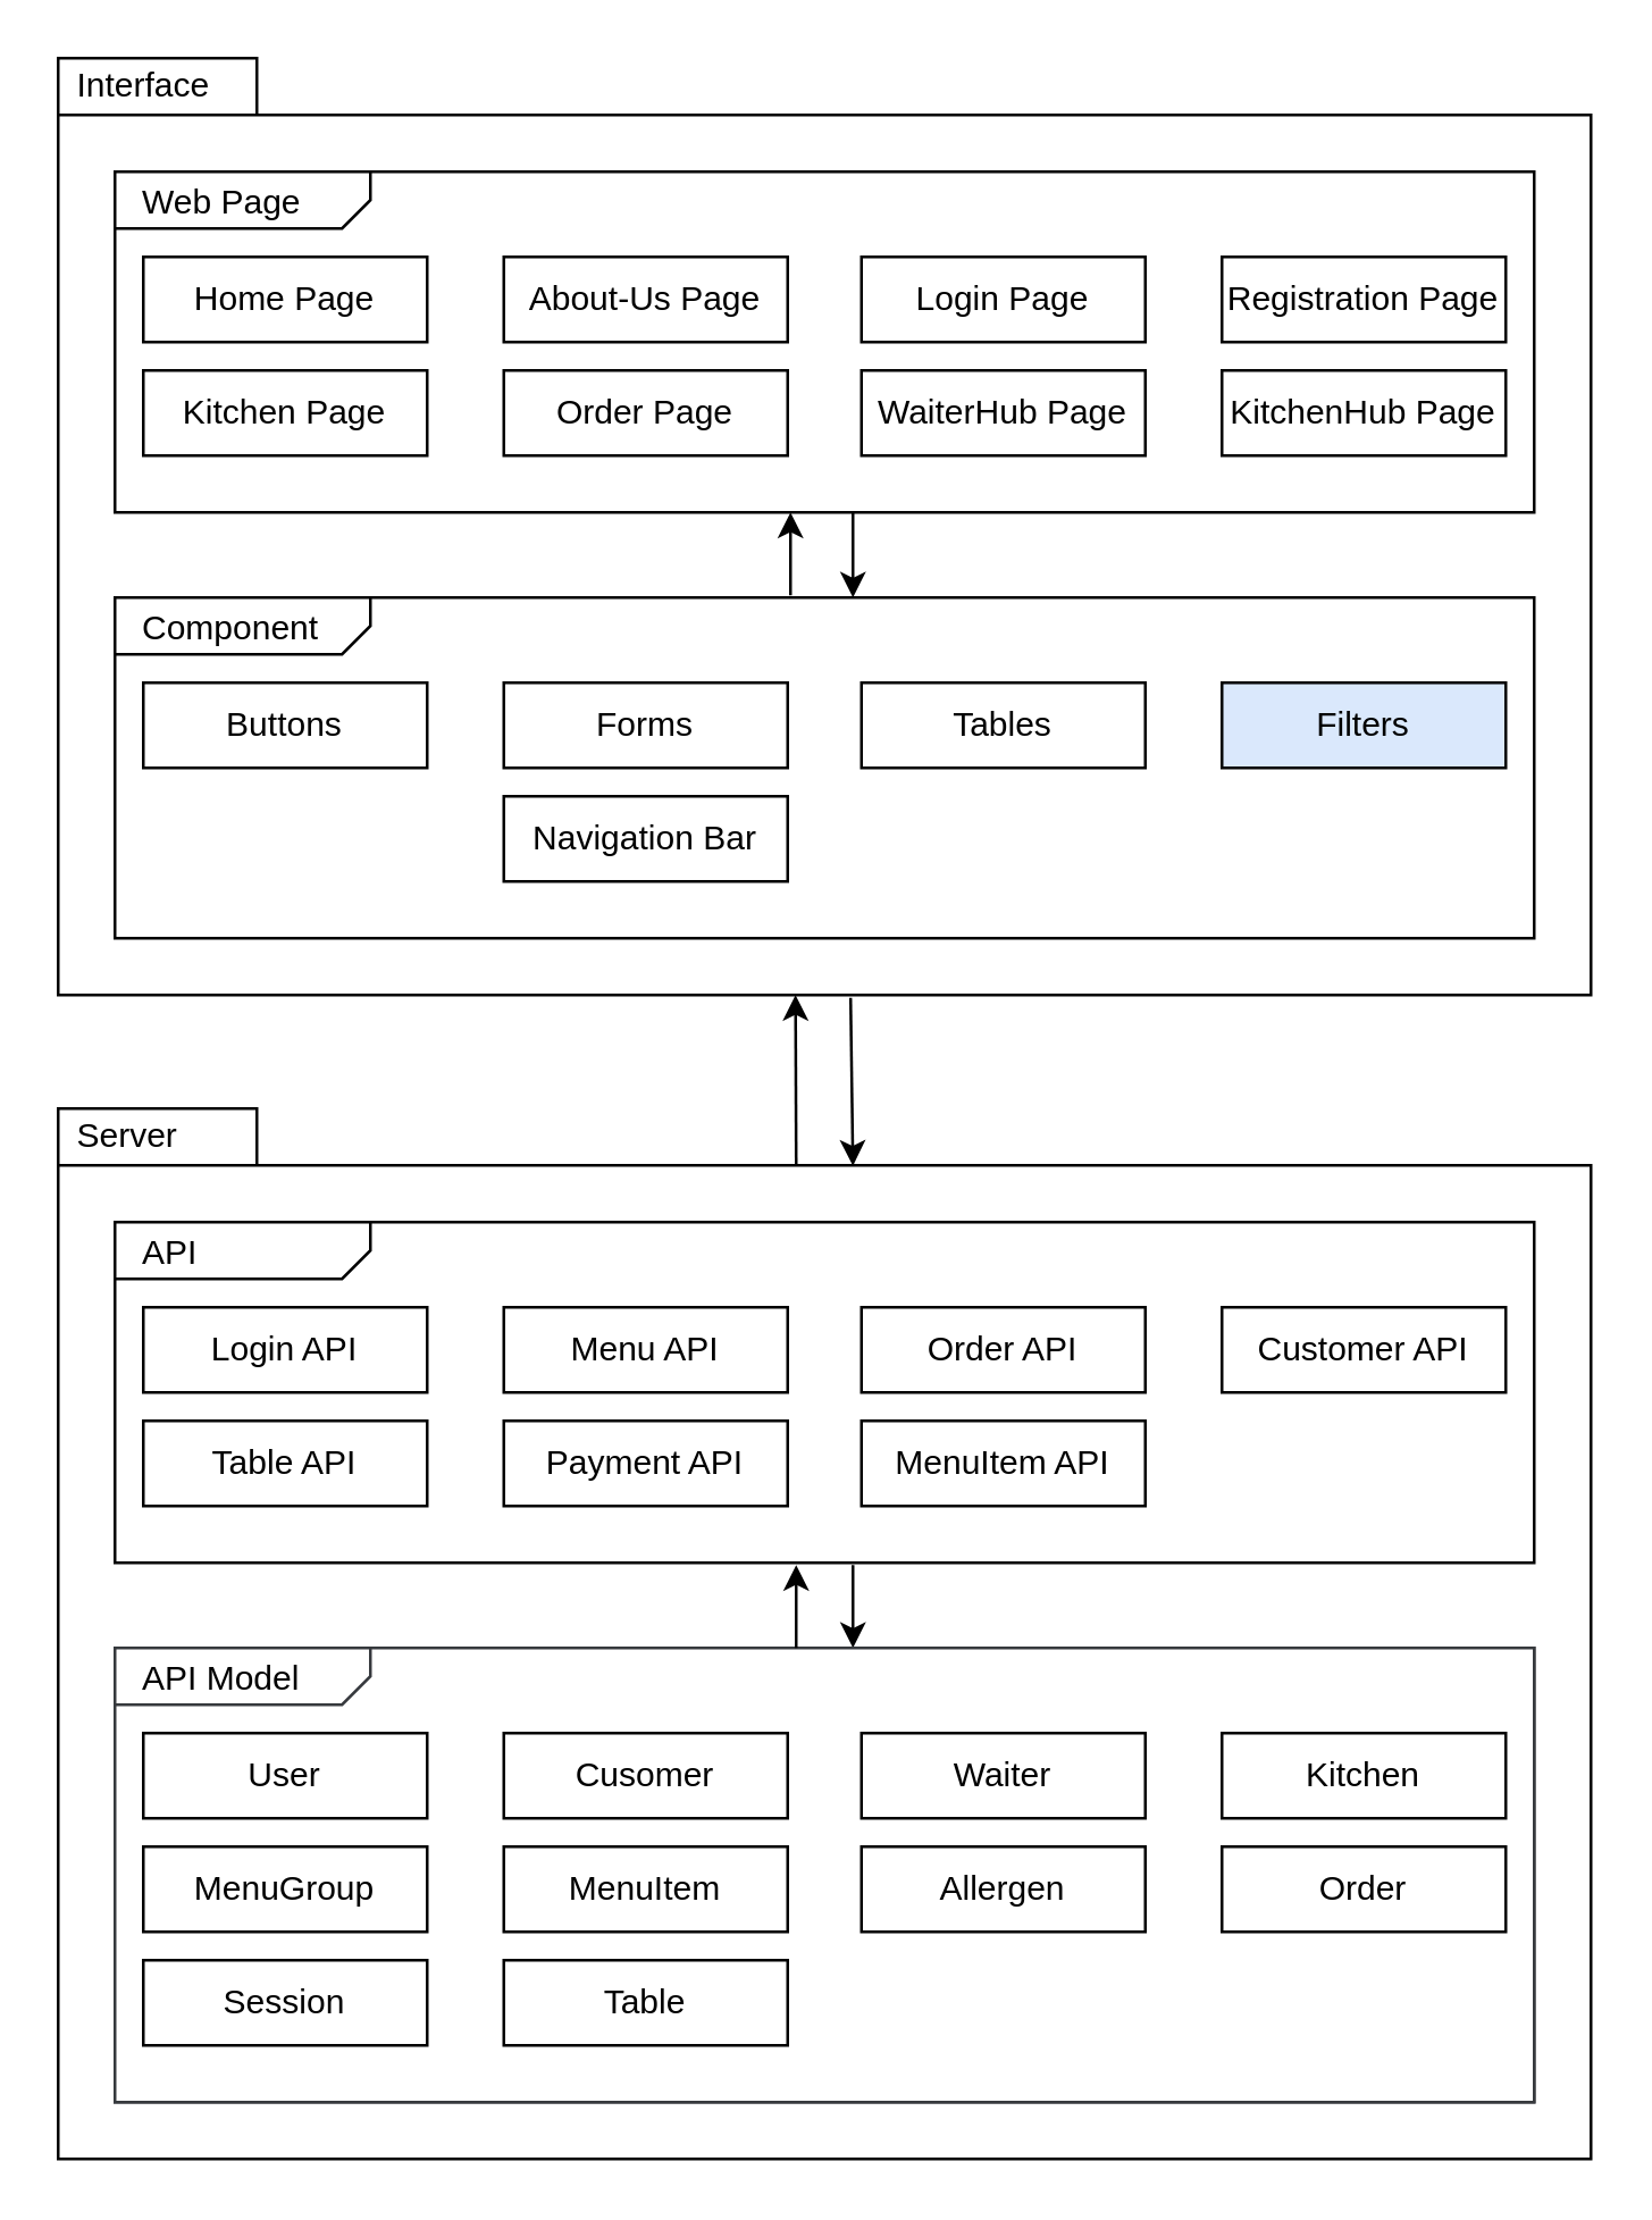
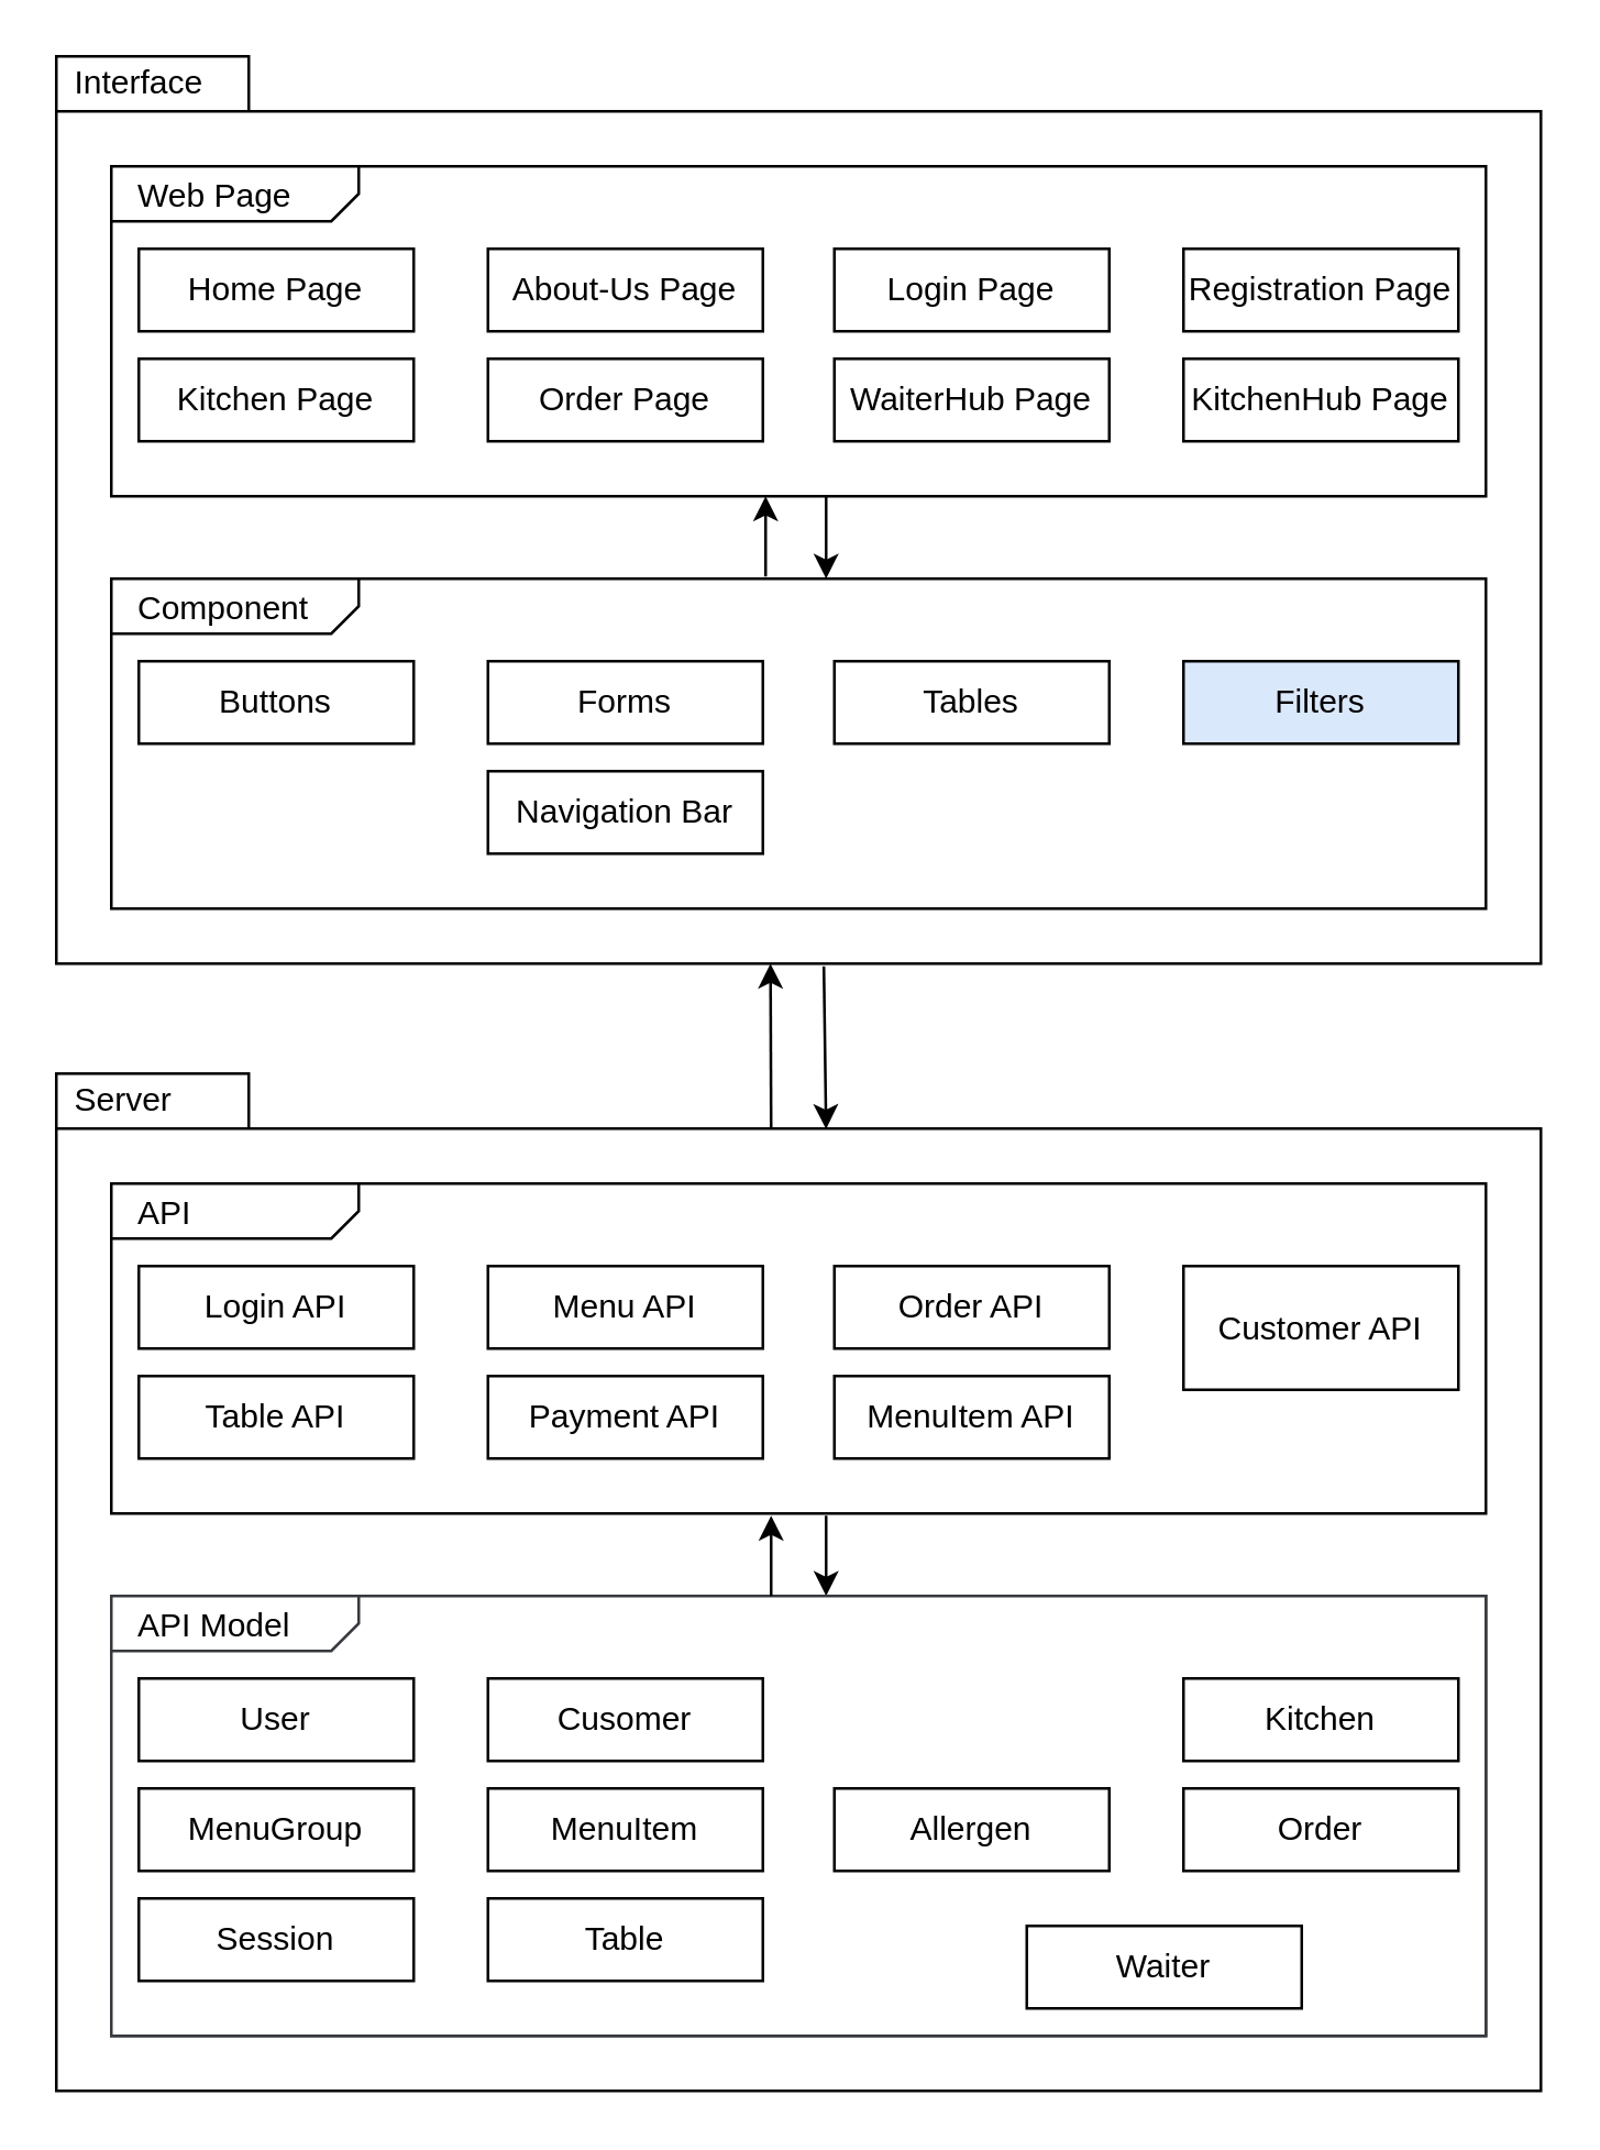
- <mxCell id="27" value="Customer API" style="html=1;whiteSpace=wrap;" parent="22" vertex="1"><mxGeometry x="390" y="30" width="100" height="30" as="geometry" /></mxCell>
+ <mxCell id="27" value="Customer API" style="html=1;whiteSpace=wrap;" parent="22" vertex="1"><mxGeometry x="390" y="30" width="100" height="45" as="geometry" /></mxCell>
- <mxCell id="37" value="Waiter" style="html=1;whiteSpace=wrap;" parent="33" vertex="1"><mxGeometry x="263" y="30" width="100" height="30" as="geometry" /></mxCell>
+ <mxCell id="37" value="Waiter" style="html=1;whiteSpace=wrap;" parent="33" vertex="1"><mxGeometry x="333" y="120" width="100" height="30" as="geometry" /></mxCell>
